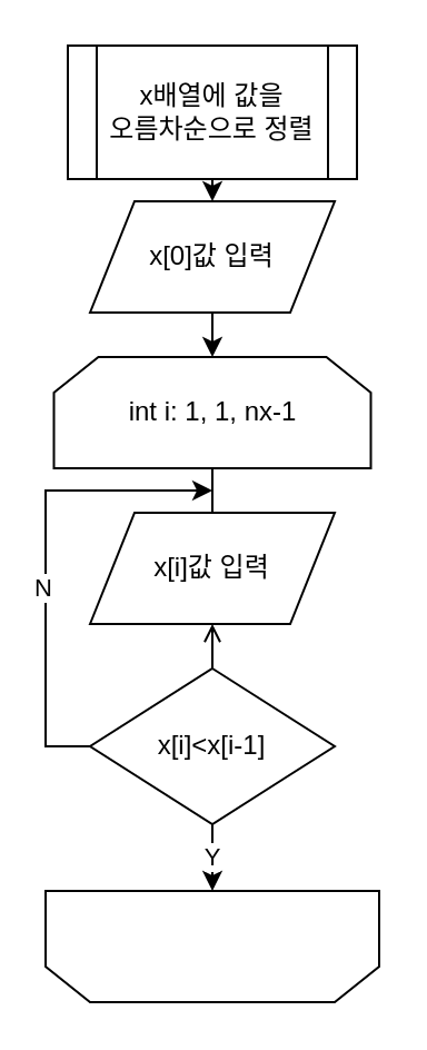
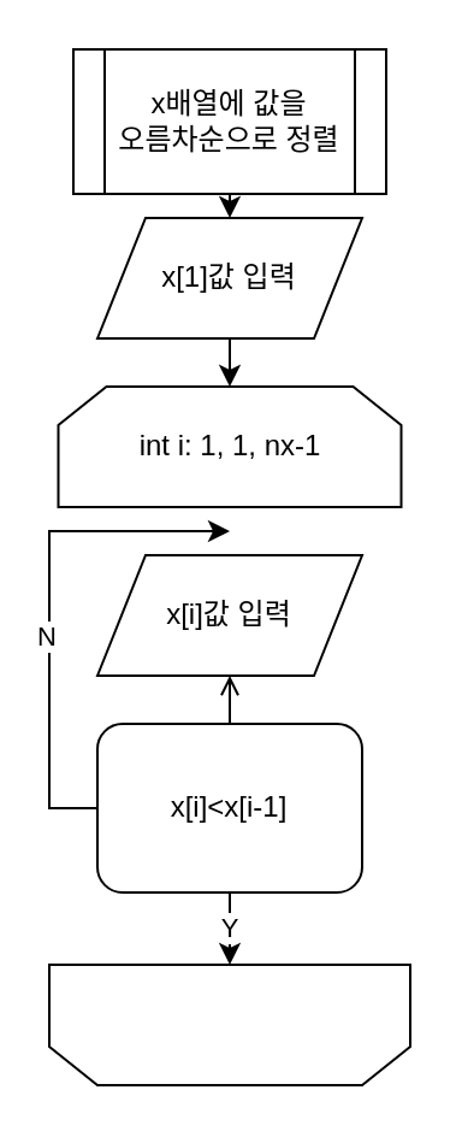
- <mxCell id="5" value="x[0]값 입력" style="shape=parallelogram;perimeter=parallelogramPerimeter;whiteSpace=wrap;html=1;fixedSize=1;" vertex="1" parent="1"><mxGeometry x="40" y="90" width="110" height="50" as="geometry" /></mxCell>
+ <mxCell id="5" value="x[1]값 입력" style="shape=parallelogram;perimeter=parallelogramPerimeter;whiteSpace=wrap;html=1;fixedSize=1;" vertex="1" parent="1"><mxGeometry x="40" y="90" width="110" height="50" as="geometry" /></mxCell>
- <mxCell id="8" value="" style="endArrow=none;html=1;rounded=0;entryX=0.5;entryY=1;entryDx=0;entryDy=0;exitX=0.5;exitY=0;exitDx=0;exitDy=0;" edge="1" parent="1" source="6" target="3"><mxGeometry width="50" height="50" relative="1" as="geometry"><mxPoint x="300" y="420" as="sourcePoint" /><mxPoint x="350" y="370" as="targetPoint" /></mxGeometry></mxCell>
- <mxCell id="7" value="x[i]&amp;lt;x[i-1]" style="rhombus;whiteSpace=wrap;html=1;" vertex="1" parent="1"><mxGeometry x="40" y="300" width="110" height="70" as="geometry" /></mxCell>
+ <mxCell id="7" value="x[i]&amp;lt;x[i-1]" style="whiteSpace=wrap;html=1;rounded=1;" vertex="1" parent="1"><mxGeometry x="40" y="300" width="110" height="70" as="geometry" /></mxCell>
